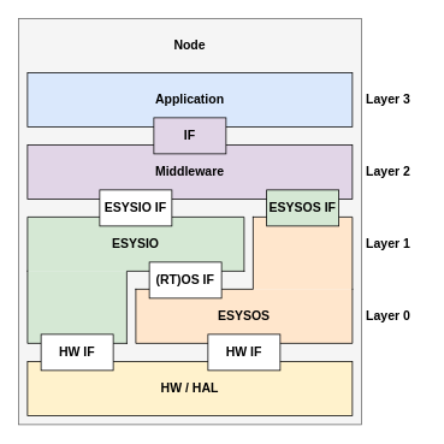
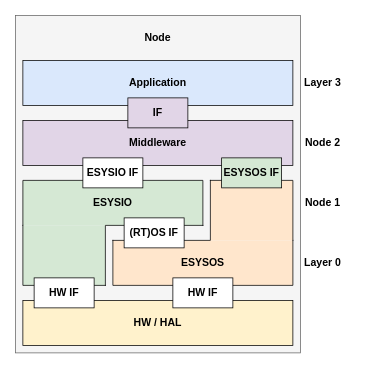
- <mxCell id="24" value="&lt;b&gt;&lt;font style=&quot;font-size: 14px&quot;&gt;Layer 2&lt;/font&gt;&lt;/b&gt;" style="text;html=1;strokeColor=none;fillColor=none;align=center;verticalAlign=middle;whiteSpace=wrap;rounded=0;" vertex="1" parent="1"><mxGeometry x="390" y="160" width="80" height="60" as="geometry" /></mxCell>
+ <mxCell id="24" value="&lt;b&gt;&lt;font style=&quot;font-size: 14px&quot;&gt;Node 2&lt;/font&gt;&lt;/b&gt;" style="text;html=1;strokeColor=none;fillColor=none;align=center;verticalAlign=middle;whiteSpace=wrap;rounded=0;" vertex="1" parent="1"><mxGeometry x="390" y="160" width="80" height="60" as="geometry" /></mxCell>
- <mxCell id="23" value="&lt;b&gt;&lt;font style=&quot;font-size: 14px&quot;&gt;Layer 1&lt;/font&gt;&lt;/b&gt;" style="text;html=1;strokeColor=none;fillColor=none;align=center;verticalAlign=middle;whiteSpace=wrap;rounded=0;" vertex="1" parent="1"><mxGeometry x="390" y="240" width="80" height="60" as="geometry" /></mxCell>
+ <mxCell id="23" value="&lt;b&gt;&lt;font style=&quot;font-size: 14px&quot;&gt;Node 1&lt;/font&gt;&lt;/b&gt;" style="text;html=1;strokeColor=none;fillColor=none;align=center;verticalAlign=middle;whiteSpace=wrap;rounded=0;" vertex="1" parent="1"><mxGeometry x="390" y="240" width="80" height="60" as="geometry" /></mxCell>
